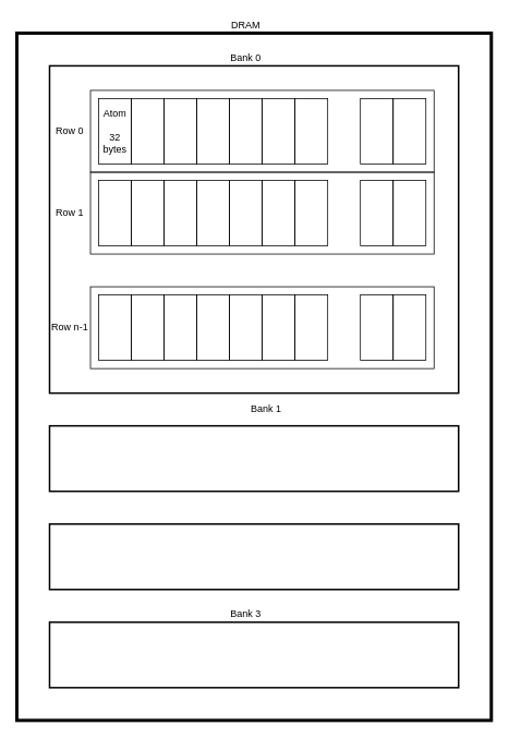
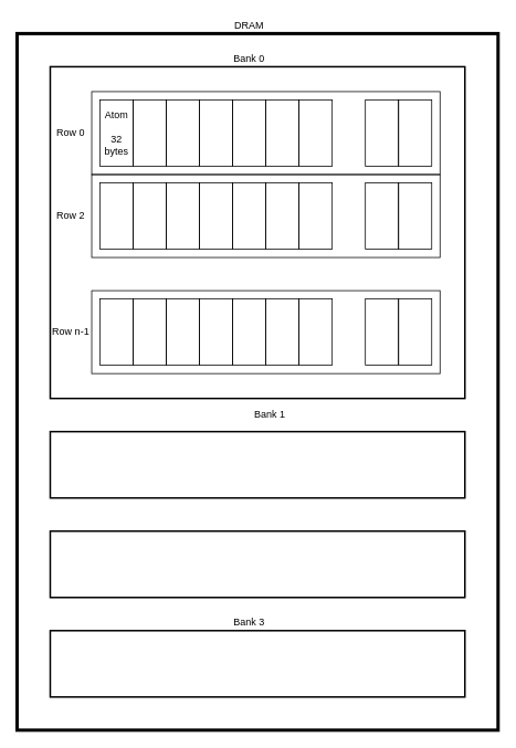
- <mxCell id="26" value="Row 1" style="text;html=1;strokeColor=none;fillColor=none;align=center;verticalAlign=middle;whiteSpace=wrap;rounded=0;" vertex="1" parent="1"><mxGeometry x="60" y="250" width="50" height="20" as="geometry" /></mxCell>
+ <mxCell id="26" value="Row 2" style="text;html=1;strokeColor=none;fillColor=none;align=center;verticalAlign=middle;whiteSpace=wrap;rounded=0;" vertex="1" parent="1"><mxGeometry x="60" y="250" width="50" height="20" as="geometry" /></mxCell>
